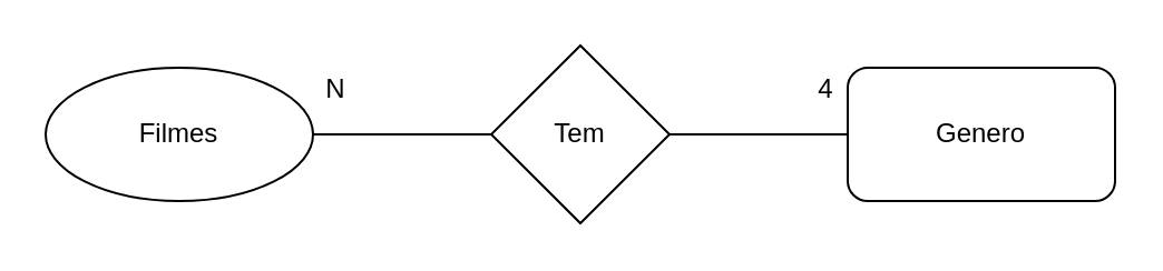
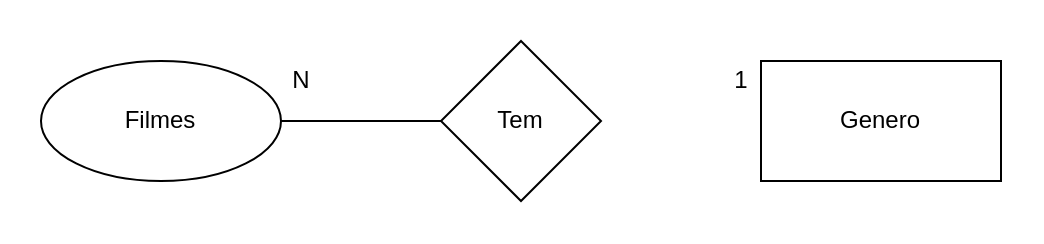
- <mxCell id="7" value="4" style="text;html=1;align=center;verticalAlign=middle;resizable=0;points=[];autosize=1;" parent="1" vertex="1"><mxGeometry x="360" y="30" width="20" height="20" as="geometry" /></mxCell>
+ <mxCell id="7" value="1" style="text;html=1;align=center;verticalAlign=middle;resizable=0;points=[];autosize=1;" parent="1" vertex="1"><mxGeometry x="360" y="30" width="20" height="20" as="geometry" /></mxCell>
- <mxCell id="5" style="edgeStyle=orthogonalEdgeStyle;rounded=0;orthogonalLoop=1;jettySize=auto;html=1;entryX=0;entryY=0.5;entryDx=0;entryDy=0;endArrow=none;endFill=0;" parent="1" source="6" target="3" edge="1"><mxGeometry relative="1" as="geometry" /></mxCell>
- <mxCell id="3" value="Genero" style="whiteSpace=wrap;html=1;rounded=1;" parent="1" vertex="1"><mxGeometry x="380" y="30" width="120" height="60" as="geometry" /></mxCell>
+ <mxCell id="3" value="Genero" style="rounded=0;whiteSpace=wrap;html=1;" parent="1" vertex="1"><mxGeometry x="380" y="30" width="120" height="60" as="geometry" /></mxCell>
